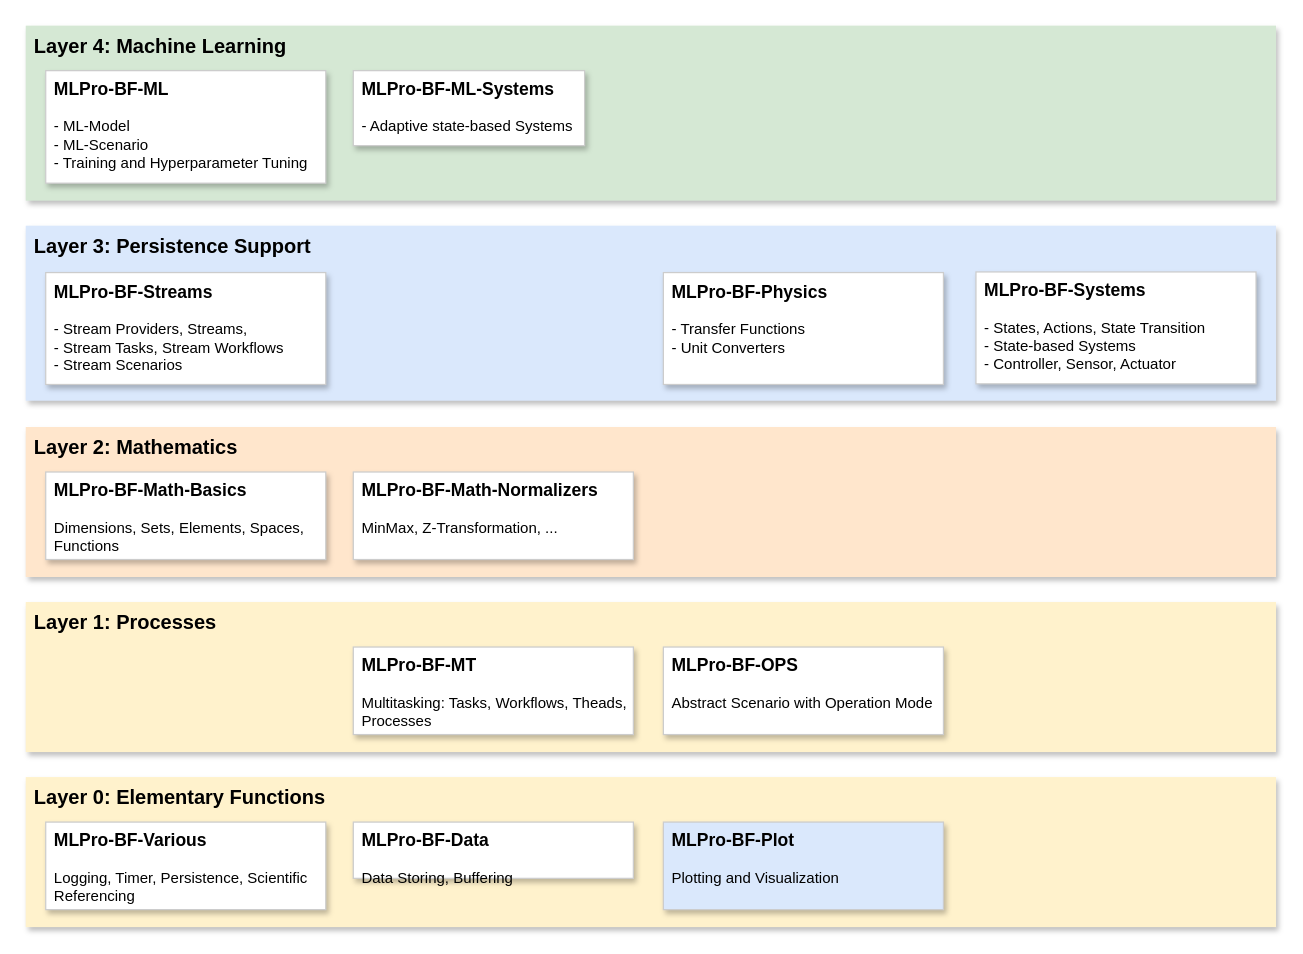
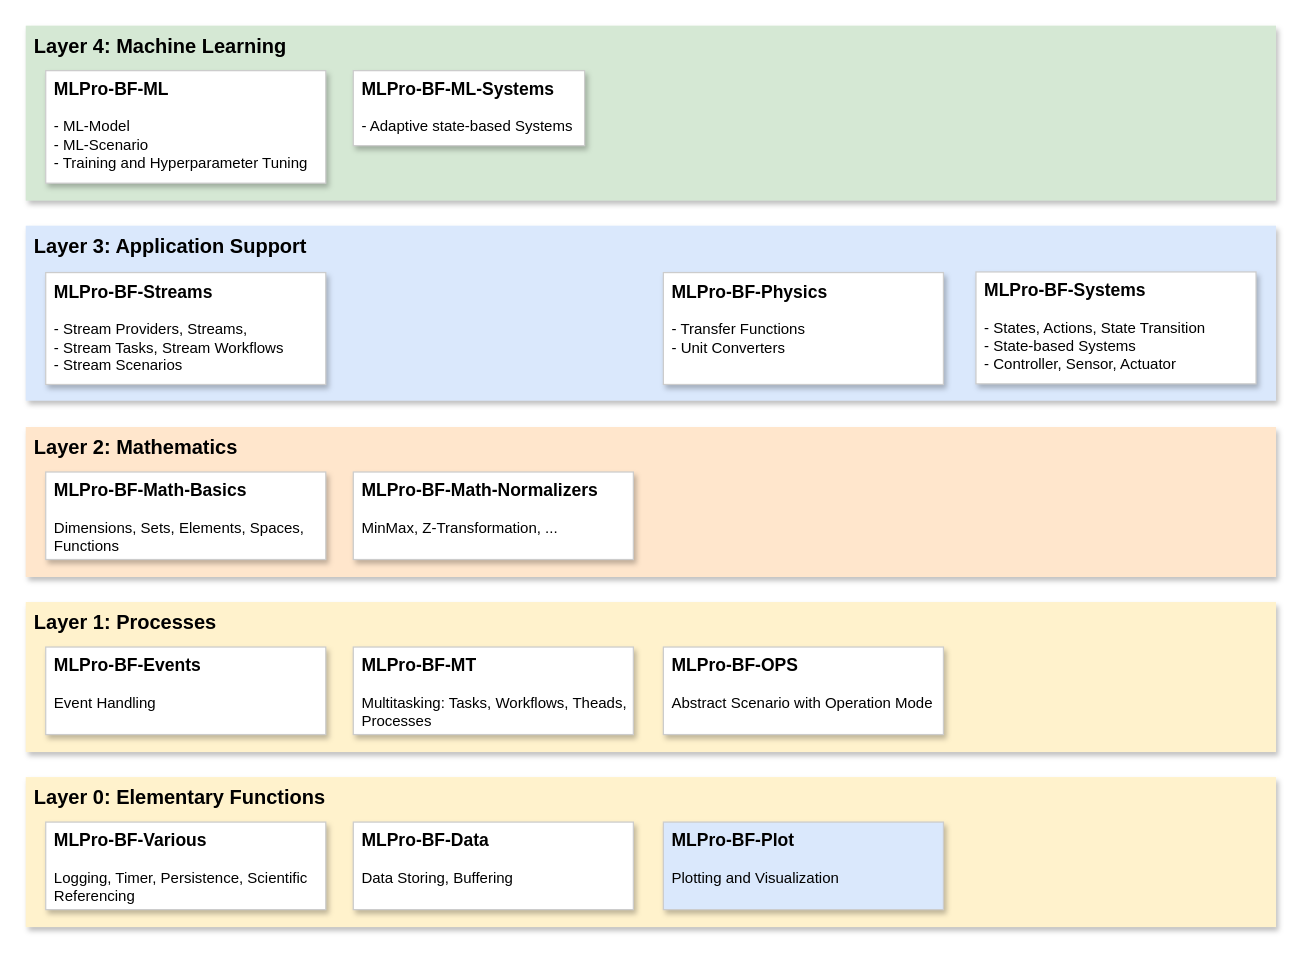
- <mxCell id="4" value="Layer 3: Persistence Support" style="rounded=0;whiteSpace=wrap;html=1;shadow=1;glass=0;fontSize=16;align=left;labelPosition=center;verticalLabelPosition=middle;verticalAlign=top;spacingLeft=5;spacingRight=5;fontStyle=1;fillColor=#dae8fc;strokeColor=none;strokeWidth=2;gradientColor=none;" parent="1" vertex="1"><mxGeometry x="20" y="180" width="1000" height="140" as="geometry" /></mxCell>
+ <mxCell id="4" value="Layer 3: Application Support" style="rounded=0;whiteSpace=wrap;html=1;shadow=1;glass=0;fontSize=16;align=left;labelPosition=center;verticalLabelPosition=middle;verticalAlign=top;spacingLeft=5;spacingRight=5;fontStyle=1;fillColor=#dae8fc;strokeColor=none;strokeWidth=2;gradientColor=none;" parent="1" vertex="1"><mxGeometry x="20" y="180" width="1000" height="140" as="geometry" /></mxCell>
+ <mxCell id="9" value="&lt;font style=&quot;font-size: 14px;&quot;&gt;MLPro-BF-Events&lt;/font&gt;&lt;br&gt;&lt;br&gt;&lt;span style=&quot;font-weight: normal;&quot;&gt;Event Handling&lt;/span&gt;" style="rounded=0;whiteSpace=wrap;html=1;glass=0;shadow=1;align=left;verticalAlign=top;fontStyle=1;spacingLeft=5;strokeColor=#CCCCCC;" parent="1" vertex="1"><mxGeometry x="36" y="517" width="224" height="70" as="geometry" /></mxCell>
- <mxCell id="12" value="&lt;font style=&quot;font-size: 14px;&quot;&gt;MLPro-BF-Data&lt;/font&gt;&lt;br&gt;&lt;span style=&quot;font-weight: normal;&quot;&gt;&lt;br&gt;Data Storing, Buffering&lt;/span&gt;" style="rounded=0;whiteSpace=wrap;html=1;glass=0;shadow=1;align=left;verticalAlign=top;fontStyle=1;spacingLeft=5;strokeColor=#CCCCCC;" parent="1" vertex="1"><mxGeometry x="282" y="657" width="224" height="45" as="geometry" /></mxCell>
+ <mxCell id="12" value="&lt;font style=&quot;font-size: 14px;&quot;&gt;MLPro-BF-Data&lt;/font&gt;&lt;br&gt;&lt;span style=&quot;font-weight: normal;&quot;&gt;&lt;br&gt;Data Storing, Buffering&lt;/span&gt;" style="rounded=0;whiteSpace=wrap;html=1;glass=0;shadow=1;align=left;verticalAlign=top;fontStyle=1;spacingLeft=5;strokeColor=#CCCCCC;" parent="1" vertex="1"><mxGeometry x="282" y="657" width="224" height="70" as="geometry" /></mxCell>
